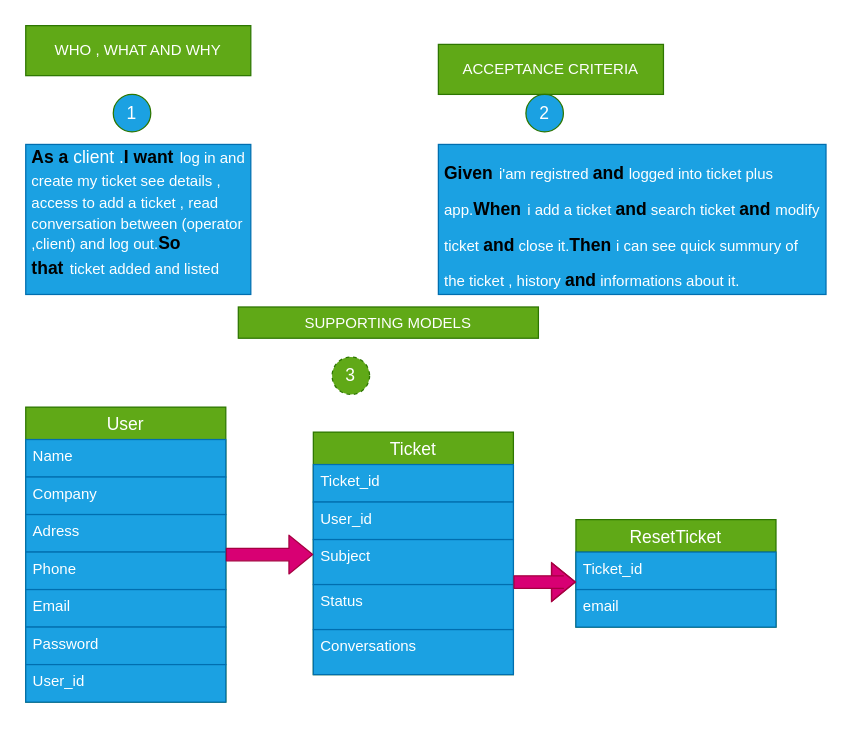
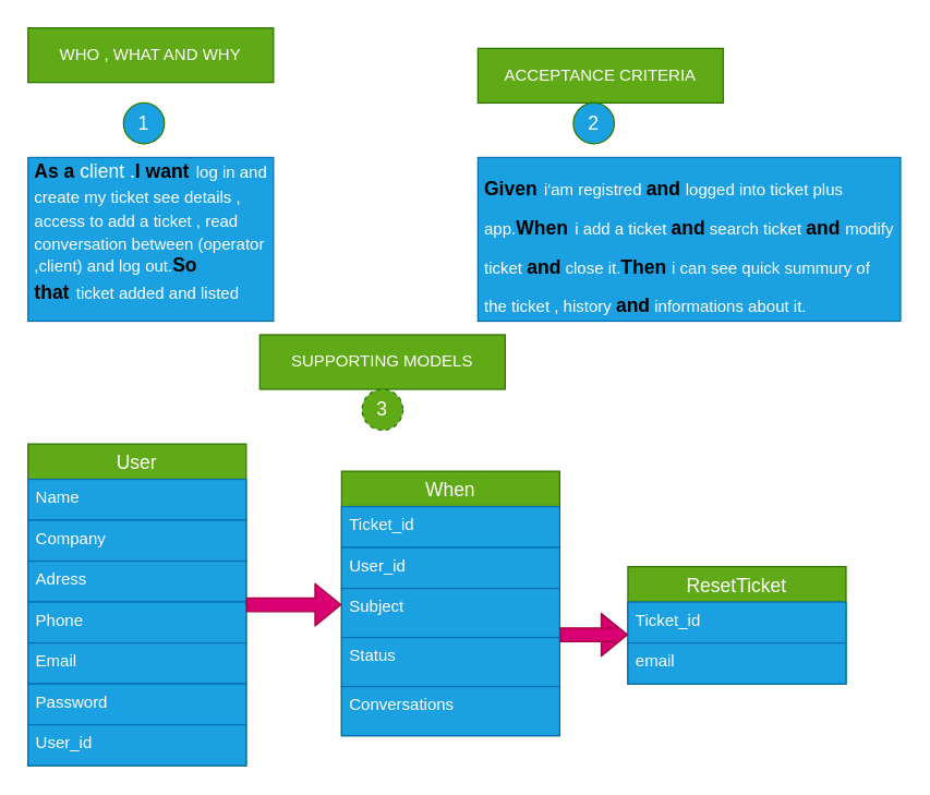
- <mxCell id="8" value="SUPPORTING MODELS" style="text;html=1;strokeColor=#2D7600;fillColor=#60a917;align=center;verticalAlign=middle;whiteSpace=wrap;rounded=0;fontColor=#ffffff;" vertex="1" parent="1"><mxGeometry x="190" y="245" width="240" height="25" as="geometry" /></mxCell>
+ <mxCell id="8" value="SUPPORTING MODELS" style="text;html=1;strokeColor=#2D7600;fillColor=#60a917;align=center;verticalAlign=middle;whiteSpace=wrap;rounded=0;fontColor=#ffffff;" vertex="1" parent="1"><mxGeometry x="190" y="245" width="180" height="40" as="geometry" /></mxCell>
- <mxCell id="18" value="Ticket" style="swimlane;fontStyle=0;childLayout=stackLayout;horizontal=1;startSize=26;horizontalStack=0;resizeParent=1;resizeParentMax=0;resizeLast=0;collapsible=1;marginBottom=0;align=center;fontSize=14;fontColor=#ffffff;fillColor=#60a917;strokeColor=#2D7600;" vertex="1" parent="1"><mxGeometry x="250" y="345" width="160" height="194" as="geometry" /></mxCell>
+ <mxCell id="18" value="When" style="swimlane;fontStyle=0;childLayout=stackLayout;horizontal=1;startSize=26;horizontalStack=0;resizeParent=1;resizeParentMax=0;resizeLast=0;collapsible=1;marginBottom=0;align=center;fontSize=14;fontColor=#ffffff;fillColor=#60a917;strokeColor=#2D7600;" vertex="1" parent="1"><mxGeometry x="250" y="345" width="160" height="194" as="geometry" /></mxCell>
